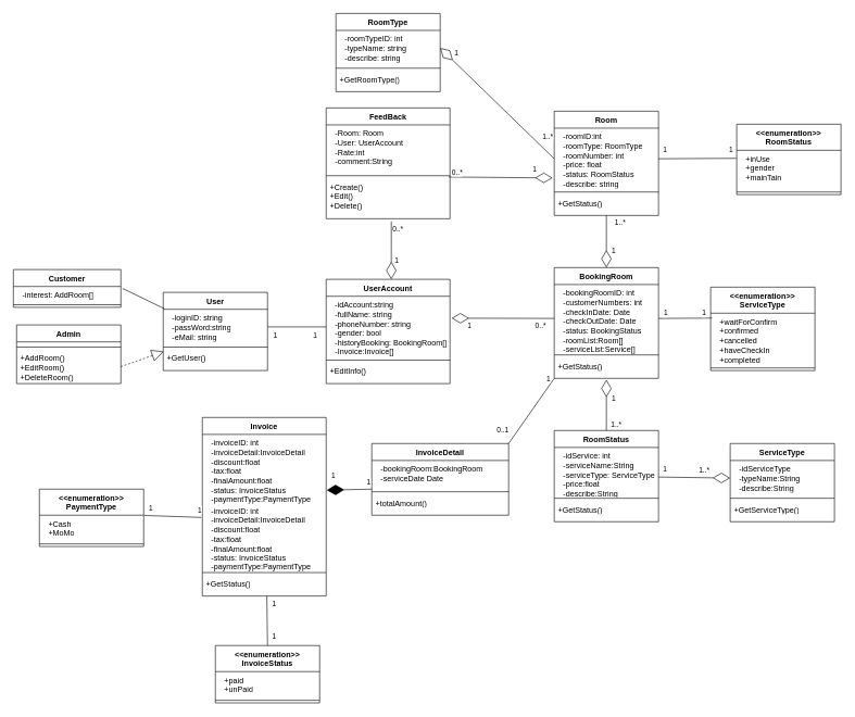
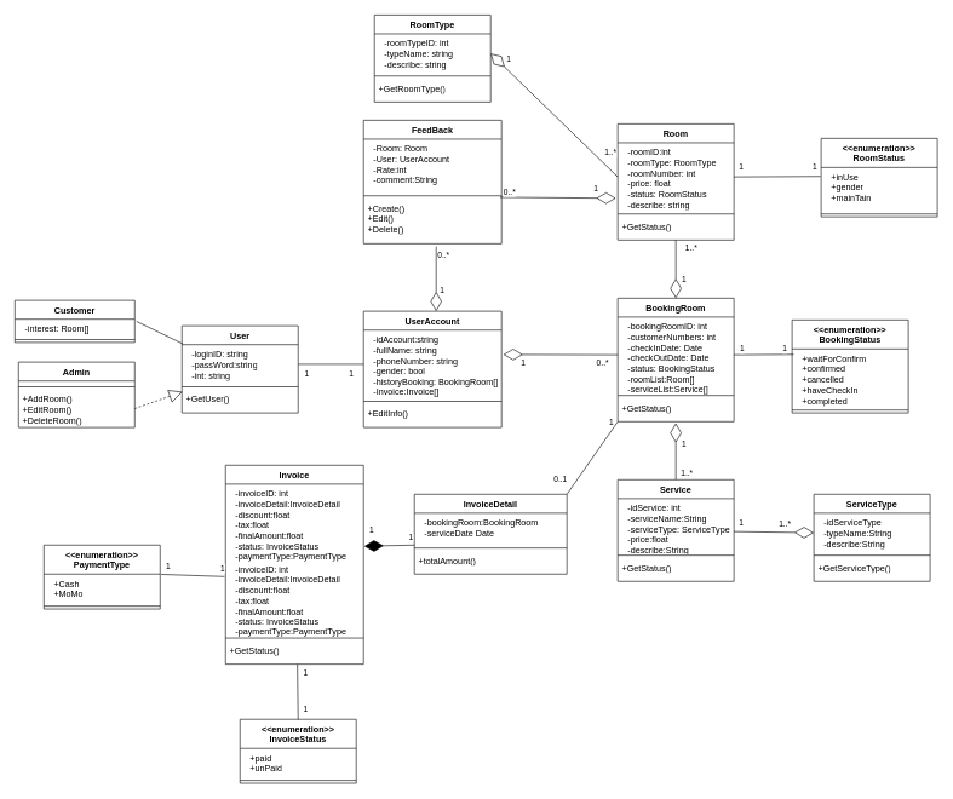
- <mxCell id="16" value="&lt;p style=&quot;text-wrap-mode: nowrap; margin: 0px 0px 0px 8px;&quot;&gt;-interest: AddRoom[]&lt;/p&gt;&lt;p style=&quot;text-wrap-mode: nowrap; margin: 0px 0px 0px 8px;&quot;&gt;&lt;br&gt;&lt;/p&gt;" style="text;strokeColor=none;fillColor=none;align=left;verticalAlign=top;spacingLeft=4;spacingRight=4;overflow=hidden;rotatable=0;points=[[0,0.5],[1,0.5]];portConstraint=eastwest;whiteSpace=wrap;html=1;" parent="15" vertex="1"><mxGeometry y="26" width="165" height="24" as="geometry" /></mxCell>
+ <mxCell id="16" value="&lt;p style=&quot;text-wrap-mode: nowrap; margin: 0px 0px 0px 8px;&quot;&gt;-interest: Room[]&lt;/p&gt;&lt;p style=&quot;text-wrap-mode: nowrap; margin: 0px 0px 0px 8px;&quot;&gt;&lt;br&gt;&lt;/p&gt;" style="text;strokeColor=none;fillColor=none;align=left;verticalAlign=top;spacingLeft=4;spacingRight=4;overflow=hidden;rotatable=0;points=[[0,0.5],[1,0.5]];portConstraint=eastwest;whiteSpace=wrap;html=1;" parent="15" vertex="1"><mxGeometry y="26" width="165" height="24" as="geometry" /></mxCell>
- <mxCell id="33" value="&lt;b style=&quot;text-wrap-mode: nowrap;&quot;&gt;&amp;lt;&amp;lt;enumeration&amp;gt;&amp;gt;&lt;br&gt;ServiceType&lt;/b&gt;" style="swimlane;fontStyle=1;align=center;verticalAlign=top;childLayout=stackLayout;horizontal=1;startSize=40;horizontalStack=0;resizeParent=1;resizeParentMax=0;resizeLast=0;collapsible=1;marginBottom=0;whiteSpace=wrap;html=1;" parent="1" vertex="1"><mxGeometry x="1090" y="440" width="160" height="128" as="geometry" /></mxCell>
+ <mxCell id="33" value="&lt;b style=&quot;text-wrap-mode: nowrap;&quot;&gt;&amp;lt;&amp;lt;enumeration&amp;gt;&amp;gt;&lt;br&gt;BookingStatus&lt;/b&gt;" style="swimlane;fontStyle=1;align=center;verticalAlign=top;childLayout=stackLayout;horizontal=1;startSize=40;horizontalStack=0;resizeParent=1;resizeParentMax=0;resizeLast=0;collapsible=1;marginBottom=0;whiteSpace=wrap;html=1;" parent="1" vertex="1"><mxGeometry x="1090" y="440" width="160" height="128" as="geometry" /></mxCell>
- <mxCell id="12" value="&lt;p style=&quot;text-wrap-mode: nowrap; margin: 0px 0px 0px 8px;&quot;&gt;-loginID: string&lt;/p&gt;&lt;p style=&quot;text-wrap-mode: nowrap; margin: 0px 0px 0px 8px;&quot;&gt;-passWord:string&lt;/p&gt;&lt;p style=&quot;text-wrap-mode: nowrap; margin: 0px 0px 0px 8px;&quot;&gt;-eMail: string&lt;/p&gt;" style="text;strokeColor=none;fillColor=none;align=left;verticalAlign=top;spacingLeft=4;spacingRight=4;overflow=hidden;rotatable=0;points=[[0,0.5],[1,0.5]];portConstraint=eastwest;whiteSpace=wrap;html=1;" parent="11" vertex="1"><mxGeometry y="26" width="160" height="54" as="geometry" /></mxCell>
+ <mxCell id="12" value="&lt;p style=&quot;text-wrap-mode: nowrap; margin: 0px 0px 0px 8px;&quot;&gt;-loginID: string&lt;/p&gt;&lt;p style=&quot;text-wrap-mode: nowrap; margin: 0px 0px 0px 8px;&quot;&gt;-passWord:string&lt;/p&gt;&lt;p style=&quot;text-wrap-mode: nowrap; margin: 0px 0px 0px 8px;&quot;&gt;-int: string&lt;/p&gt;" style="text;strokeColor=none;fillColor=none;align=left;verticalAlign=top;spacingLeft=4;spacingRight=4;overflow=hidden;rotatable=0;points=[[0,0.5],[1,0.5]];portConstraint=eastwest;whiteSpace=wrap;html=1;" parent="11" vertex="1"><mxGeometry y="26" width="160" height="54" as="geometry" /></mxCell>
- <mxCell id="36" value="&lt;b style=&quot;text-wrap-mode: nowrap;&quot;&gt;RoomStatus&lt;/b&gt;" style="swimlane;fontStyle=1;align=center;verticalAlign=top;childLayout=stackLayout;horizontal=1;startSize=26;horizontalStack=0;resizeParent=1;resizeParentMax=0;resizeLast=0;collapsible=1;marginBottom=0;whiteSpace=wrap;html=1;" parent="1" vertex="1"><mxGeometry x="850" y="660" width="160" height="140" as="geometry" /></mxCell>
+ <mxCell id="36" value="&lt;b style=&quot;text-wrap-mode: nowrap;&quot;&gt;Service&lt;/b&gt;" style="swimlane;fontStyle=1;align=center;verticalAlign=top;childLayout=stackLayout;horizontal=1;startSize=26;horizontalStack=0;resizeParent=1;resizeParentMax=0;resizeLast=0;collapsible=1;marginBottom=0;whiteSpace=wrap;html=1;" parent="1" vertex="1"><mxGeometry x="850" y="660" width="160" height="140" as="geometry" /></mxCell>
